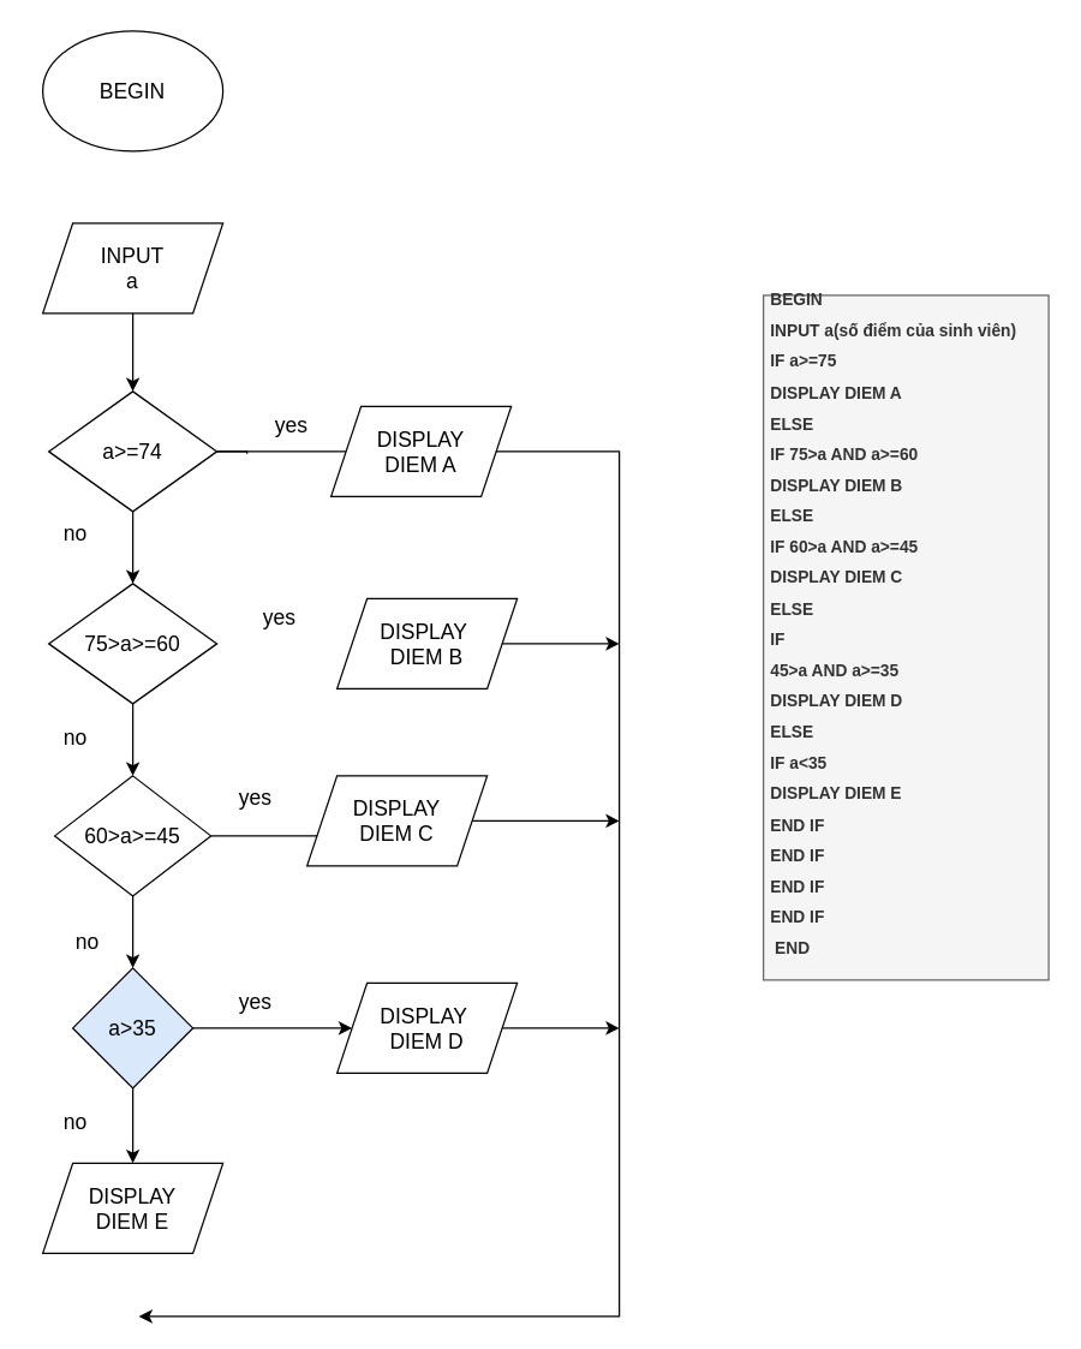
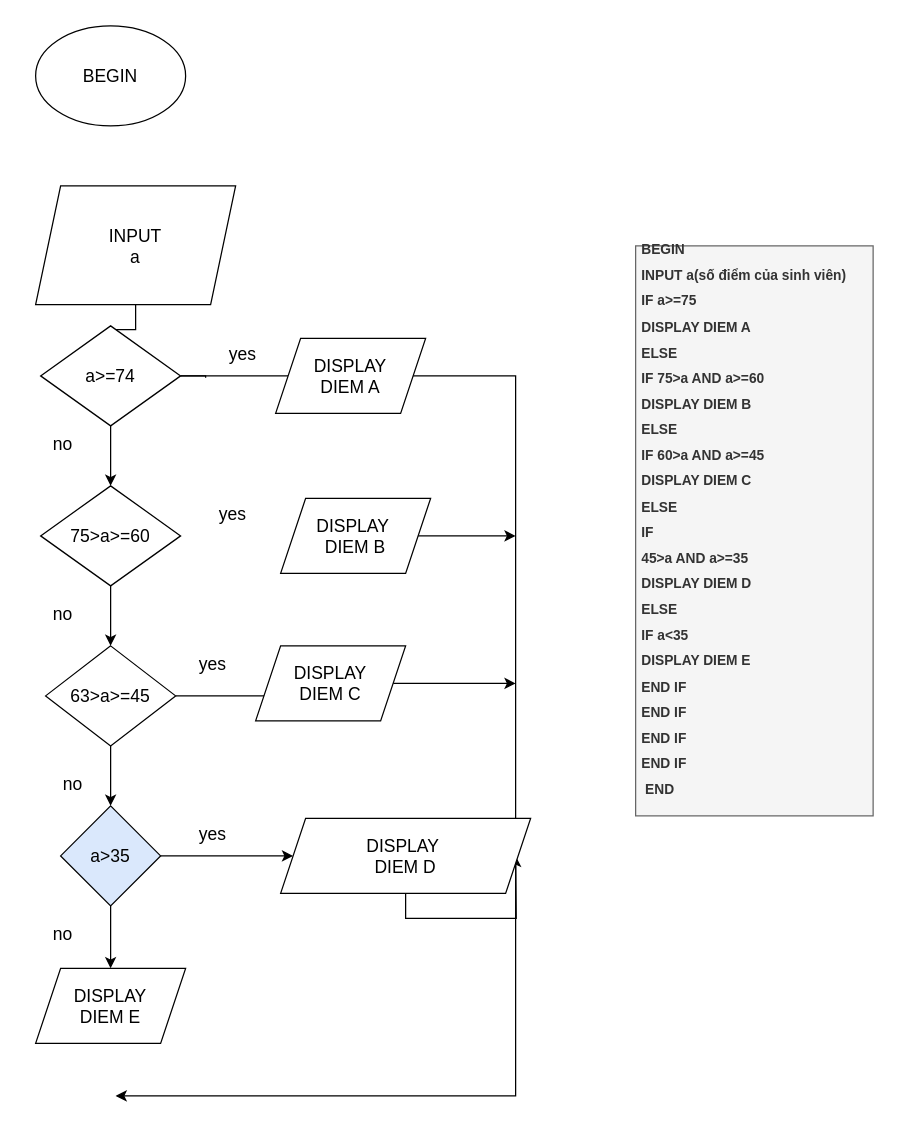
- <mxCell id="5" value="INPUT&lt;br&gt;a" style="shape=parallelogram;perimeter=parallelogramPerimeter;whiteSpace=wrap;html=1;fixedSize=1;fontSize=14;" vertex="1" parent="1"><mxGeometry x="28" y="148" width="120" height="60" as="geometry" /></mxCell>
+ <mxCell id="5" value="INPUT&lt;br&gt;a" style="shape=parallelogram;perimeter=parallelogramPerimeter;whiteSpace=wrap;html=1;fixedSize=1;fontSize=14;" vertex="1" parent="1"><mxGeometry x="28" y="148" width="160" height="95" as="geometry" /></mxCell>
- <mxCell id="12" value="60&amp;gt;a&amp;gt;=45" style="rhombus;whiteSpace=wrap;html=1;fontSize=14;" vertex="1" parent="1"><mxGeometry x="36" y="516" width="104" height="80" as="geometry" /></mxCell>
+ <mxCell id="12" value="63&amp;gt;a&amp;gt;=45" style="rhombus;whiteSpace=wrap;html=1;fontSize=14;" vertex="1" parent="1"><mxGeometry x="36" y="516" width="104" height="80" as="geometry" /></mxCell>
- <mxCell id="27" value="DISPLAY&amp;nbsp;&lt;br&gt;DIEM D" style="shape=parallelogram;perimeter=parallelogramPerimeter;whiteSpace=wrap;html=1;fixedSize=1;fontSize=14;" vertex="1" parent="1"><mxGeometry x="224" y="654" width="120" height="60" as="geometry" /></mxCell>
+ <mxCell id="27" value="DISPLAY&amp;nbsp;&lt;br&gt;DIEM D" style="shape=parallelogram;perimeter=parallelogramPerimeter;whiteSpace=wrap;html=1;fixedSize=1;fontSize=14;" vertex="1" parent="1"><mxGeometry x="224" y="654" width="200" height="60" as="geometry" /></mxCell>
